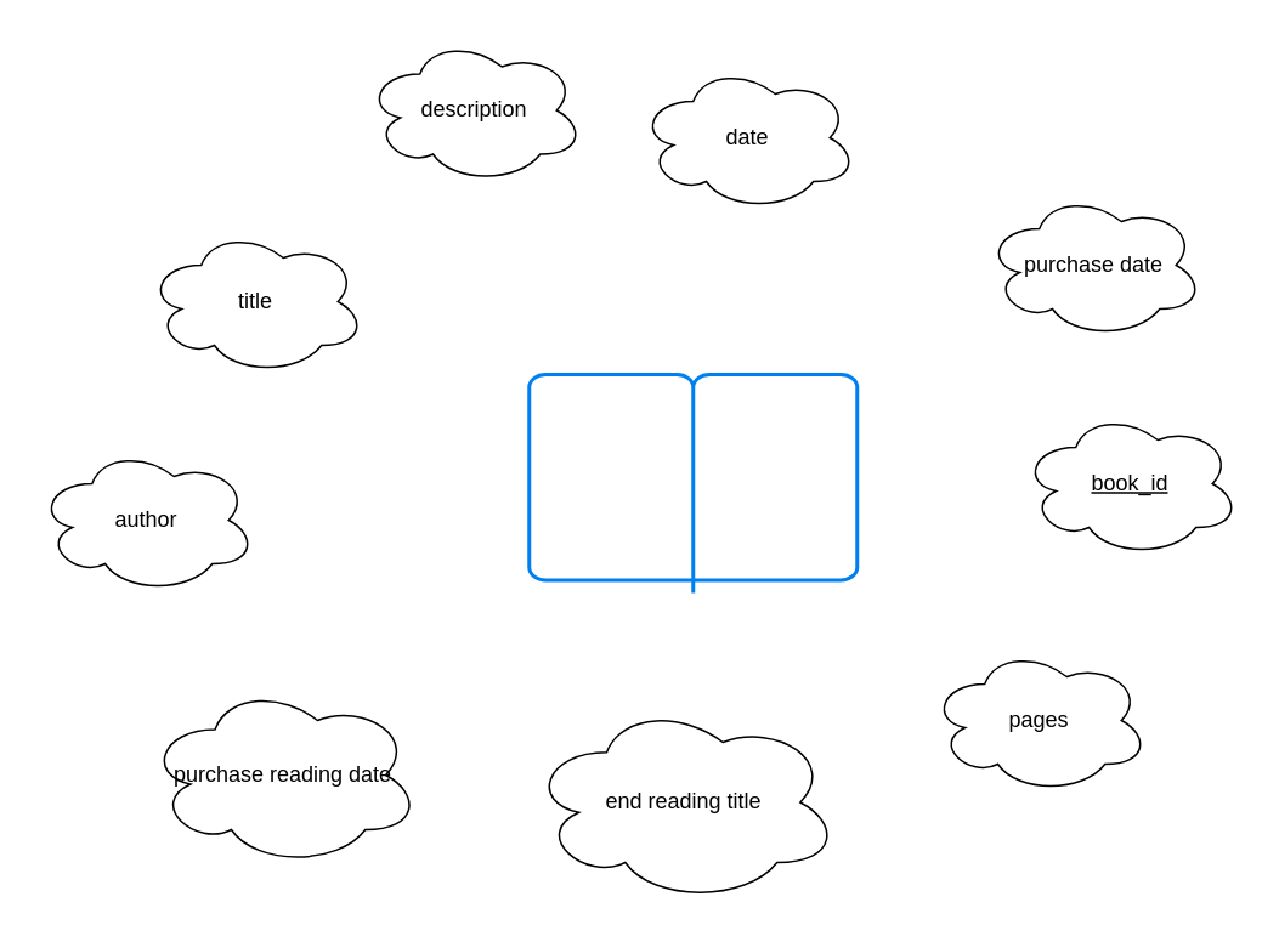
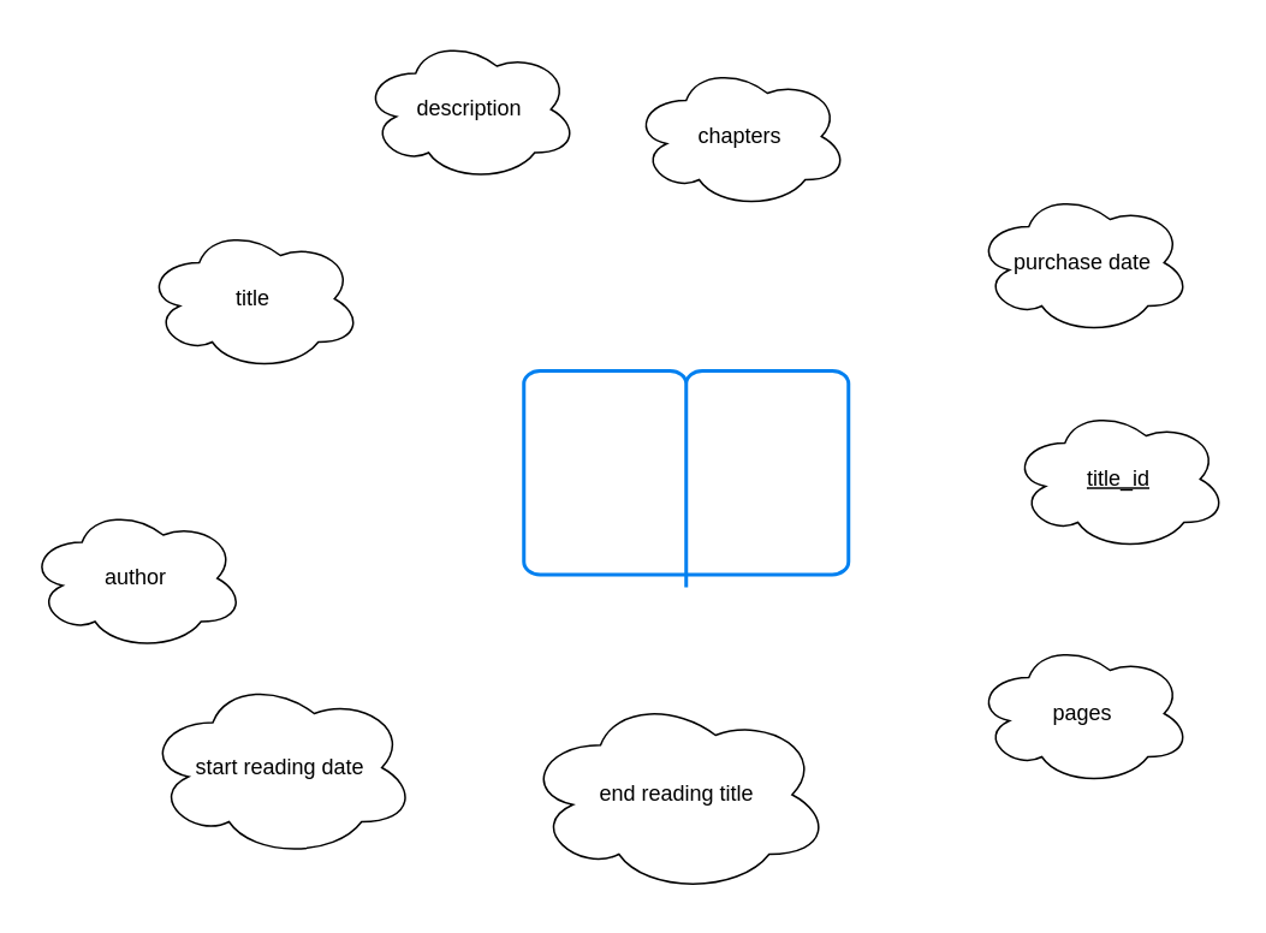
- <mxCell id="6" value="date" style="ellipse;shape=cloud;whiteSpace=wrap;html=1;" parent="1" vertex="1"><mxGeometry x="350" y="35" width="120" height="80" as="geometry" /></mxCell>
+ <mxCell id="6" value="chapters" style="ellipse;shape=cloud;whiteSpace=wrap;html=1;" parent="1" vertex="1"><mxGeometry x="350" y="35" width="120" height="80" as="geometry" /></mxCell>
- <mxCell id="8" value="&lt;u&gt;book_id&lt;/u&gt;" style="ellipse;shape=cloud;whiteSpace=wrap;html=1;" parent="1" vertex="1"><mxGeometry x="560" y="225" width="120" height="80" as="geometry" /></mxCell>
+ <mxCell id="8" value="&lt;u&gt;title_id&lt;/u&gt;" style="ellipse;shape=cloud;whiteSpace=wrap;html=1;" parent="1" vertex="1"><mxGeometry x="560" y="225" width="120" height="80" as="geometry" /></mxCell>
- <mxCell id="3" value="author" style="ellipse;shape=cloud;whiteSpace=wrap;html=1;" parent="1" vertex="1"><mxGeometry x="20" y="245" width="120" height="80" as="geometry" /></mxCell>
+ <mxCell id="3" value="author" style="ellipse;shape=cloud;whiteSpace=wrap;html=1;" parent="1" vertex="1"><mxGeometry x="15" y="280" width="120" height="80" as="geometry" /></mxCell>
- <mxCell id="11" value="pages" style="ellipse;shape=cloud;whiteSpace=wrap;html=1;" vertex="1" parent="1"><mxGeometry x="510" y="355" width="120" height="80" as="geometry" /></mxCell>
+ <mxCell id="11" value="pages" style="ellipse;shape=cloud;whiteSpace=wrap;html=1;" vertex="1" parent="1"><mxGeometry x="540" y="355" width="120" height="80" as="geometry" /></mxCell>
- <mxCell id="9" value="purchase reading date" style="ellipse;shape=cloud;whiteSpace=wrap;html=1;" vertex="1" parent="1"><mxGeometry x="80" y="375" width="150" height="100" as="geometry" /></mxCell>
+ <mxCell id="9" value="start reading date" style="ellipse;shape=cloud;whiteSpace=wrap;html=1;" vertex="1" parent="1"><mxGeometry x="80" y="375" width="150" height="100" as="geometry" /></mxCell>
